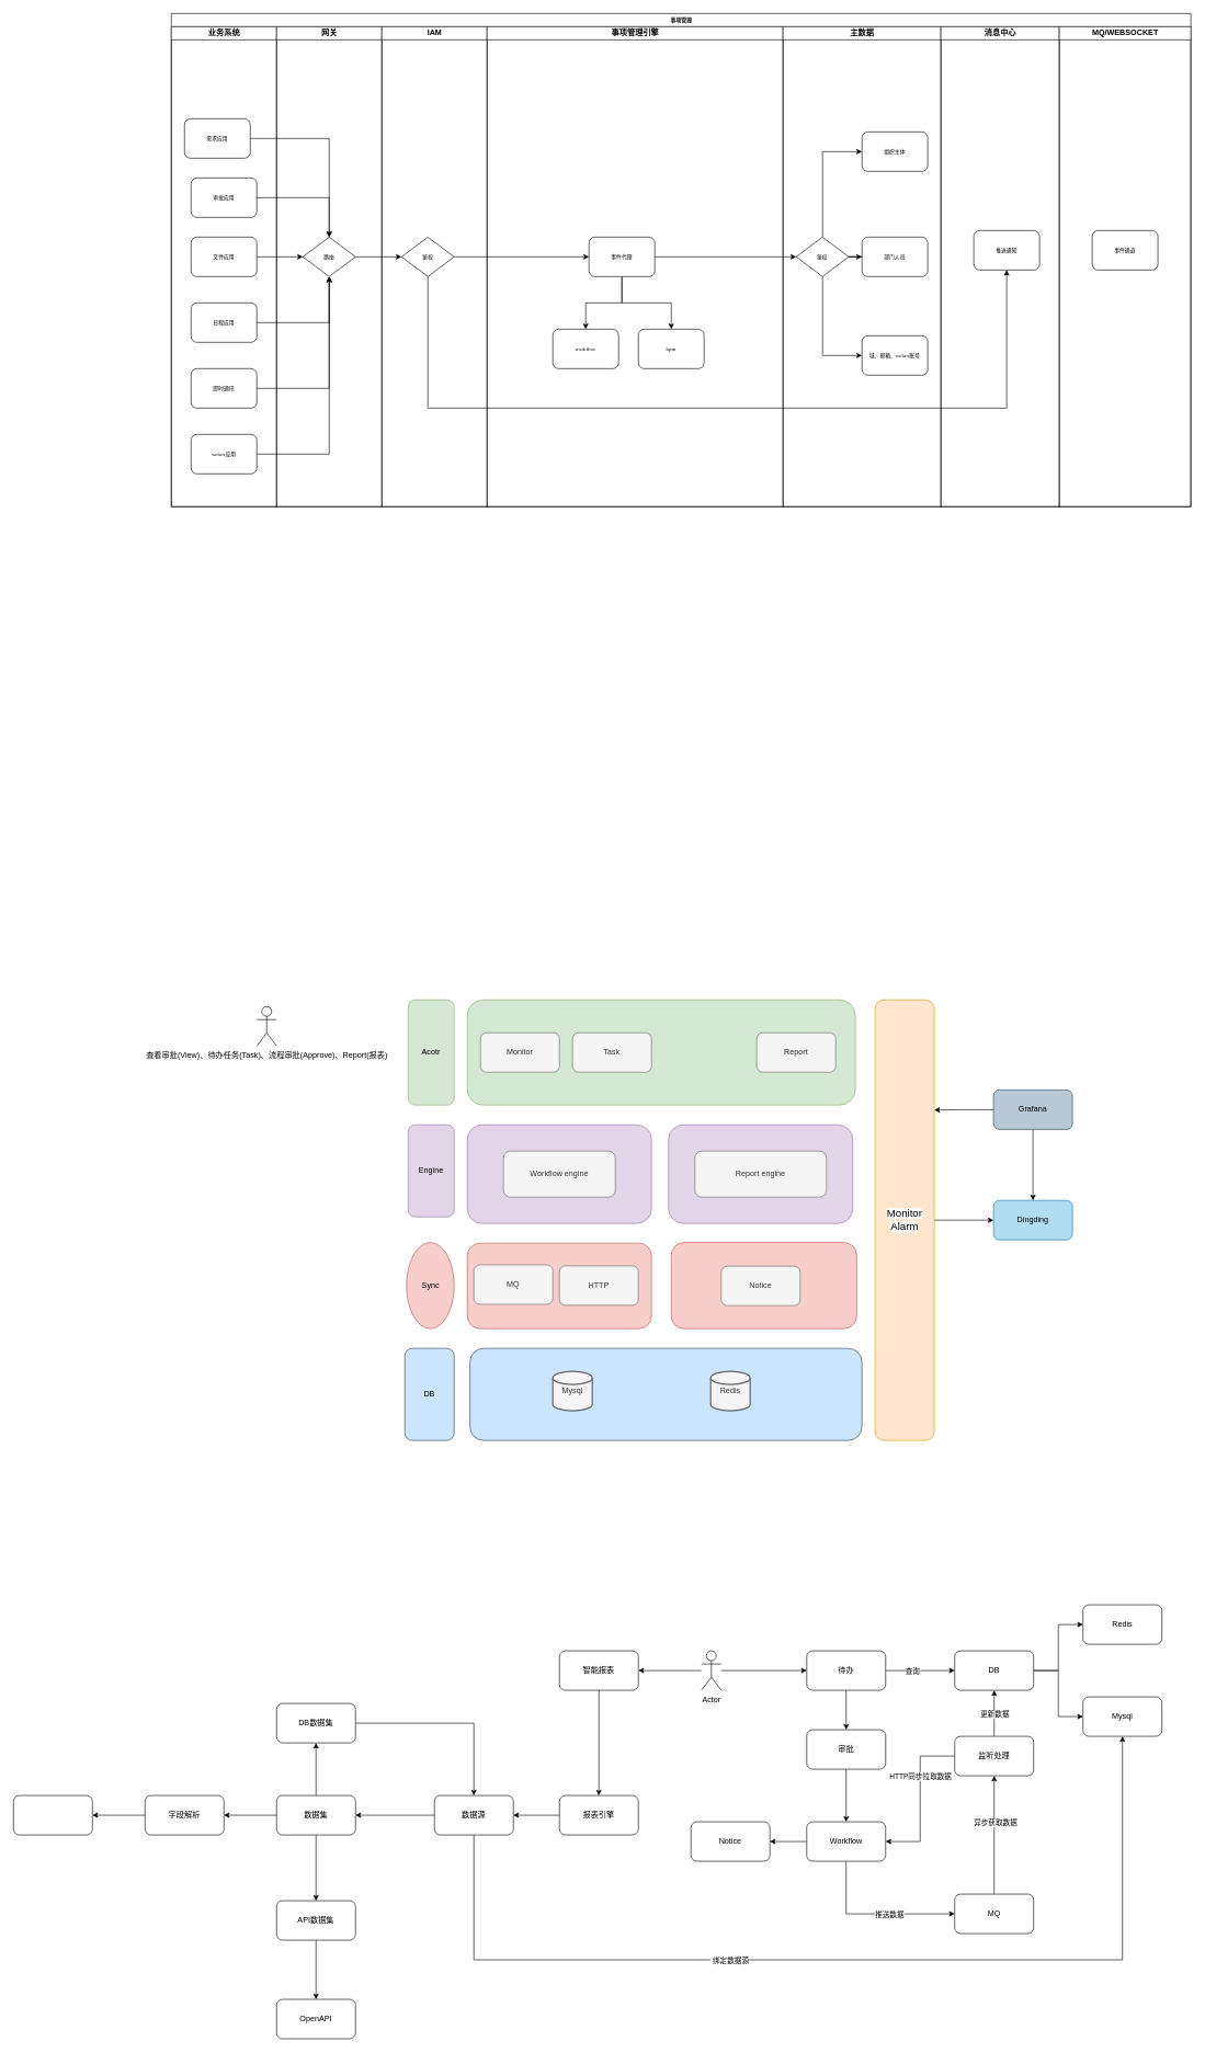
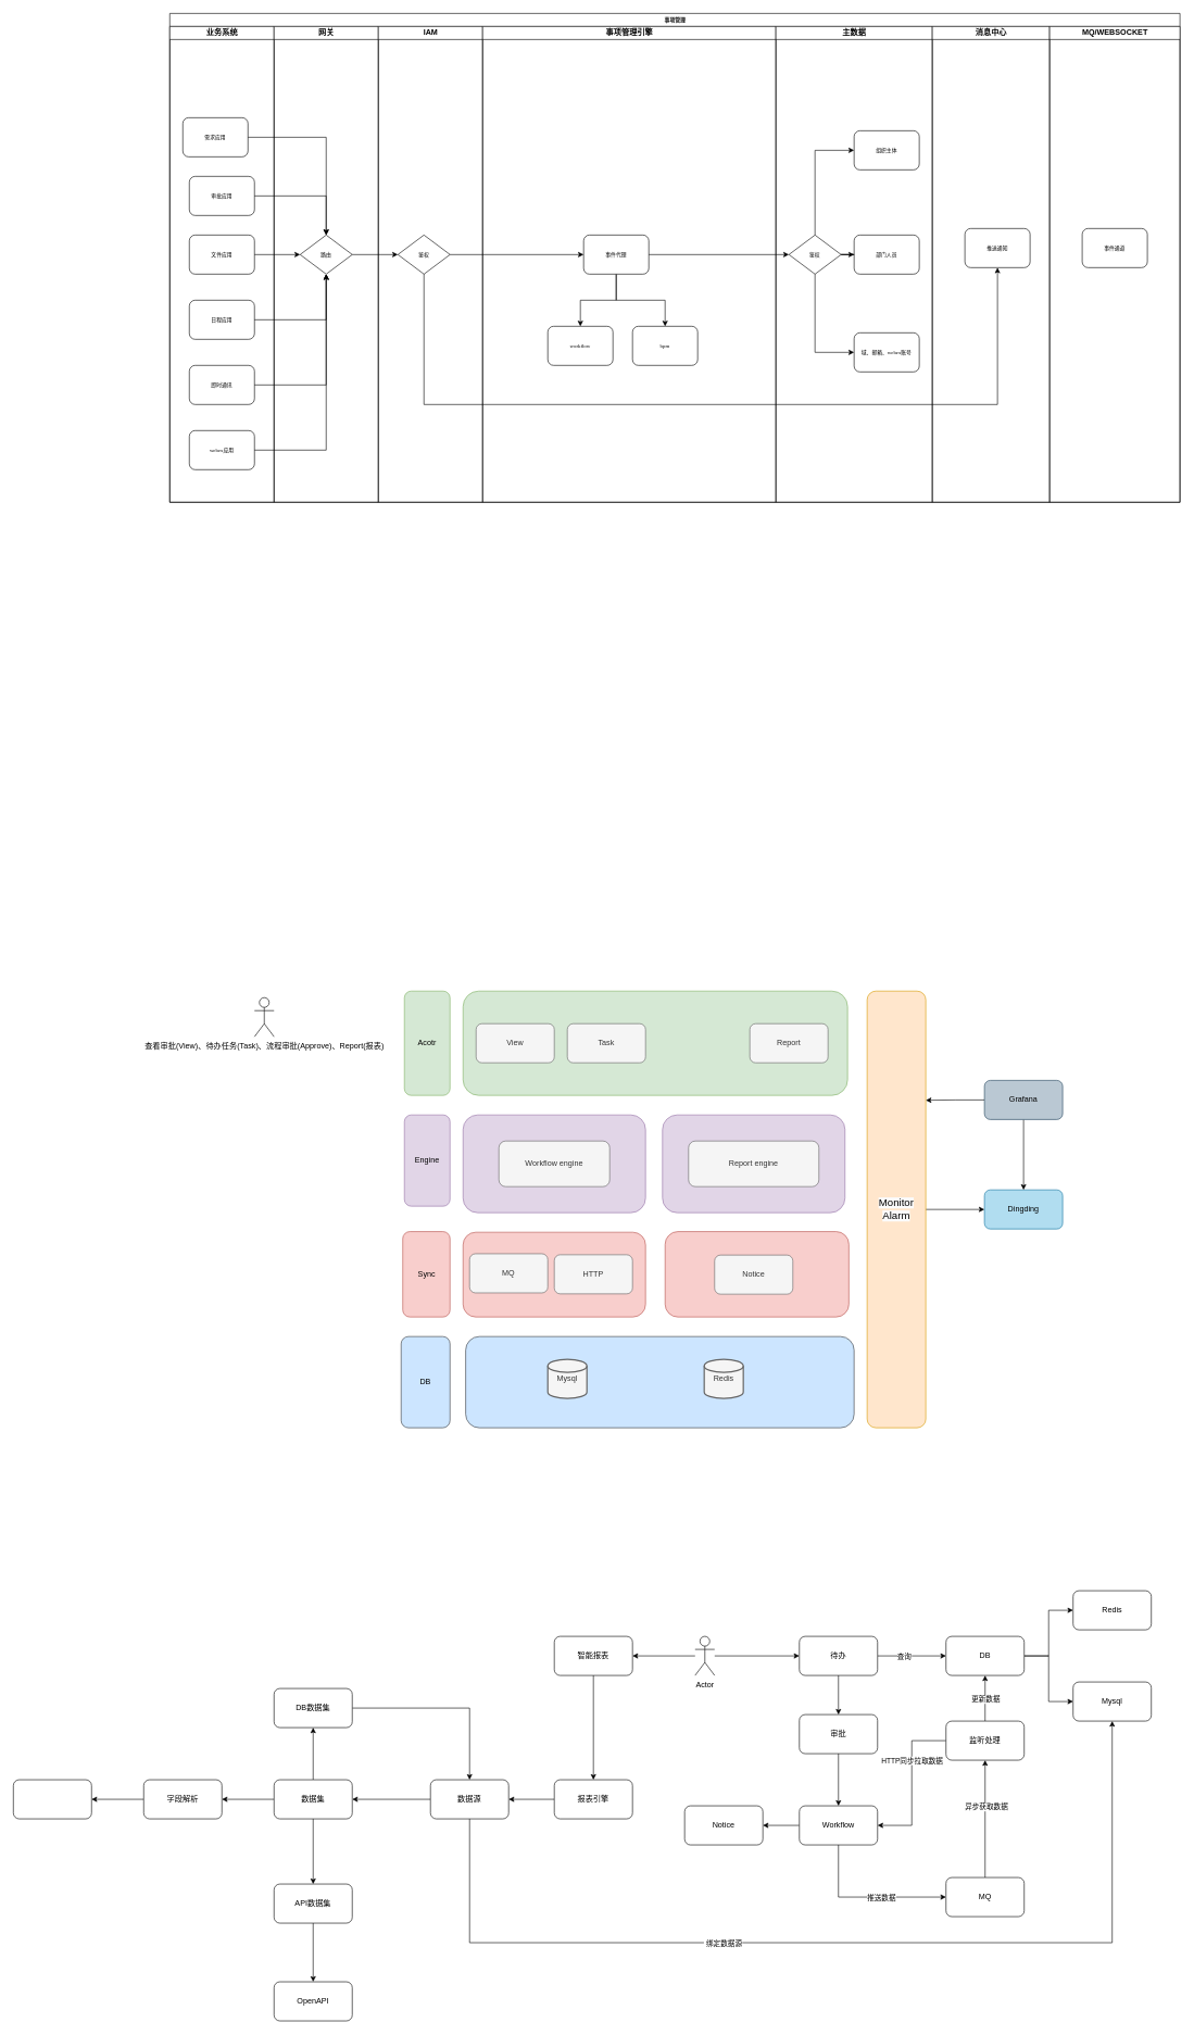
- <mxCell id="46" value="Monitor" style="rounded=1;whiteSpace=wrap;html=1;fillColor=#f5f5f5;fontColor=#333333;strokeColor=#666666;" vertex="1" parent="1"><mxGeometry x="730" y="1570" width="120" height="60" as="geometry" /></mxCell>
+ <mxCell id="46" value="View" style="rounded=1;whiteSpace=wrap;html=1;fillColor=#f5f5f5;fontColor=#333333;strokeColor=#666666;" vertex="1" parent="1"><mxGeometry x="730" y="1570" width="120" height="60" as="geometry" /></mxCell>
- <mxCell id="61" value="Sync" style="ellipse;whiteSpace=wrap;html=1;fillColor=#f8cecc;strokeColor=#b85450;" vertex="1" parent="1"><mxGeometry x="617.5" y="1889" width="72.5" height="131" as="geometry" /></mxCell>
+ <mxCell id="61" value="Sync" style="rounded=1;whiteSpace=wrap;html=1;fillColor=#f8cecc;strokeColor=#b85450;" vertex="1" parent="1"><mxGeometry x="617.5" y="1889" width="72.5" height="131" as="geometry" /></mxCell>
